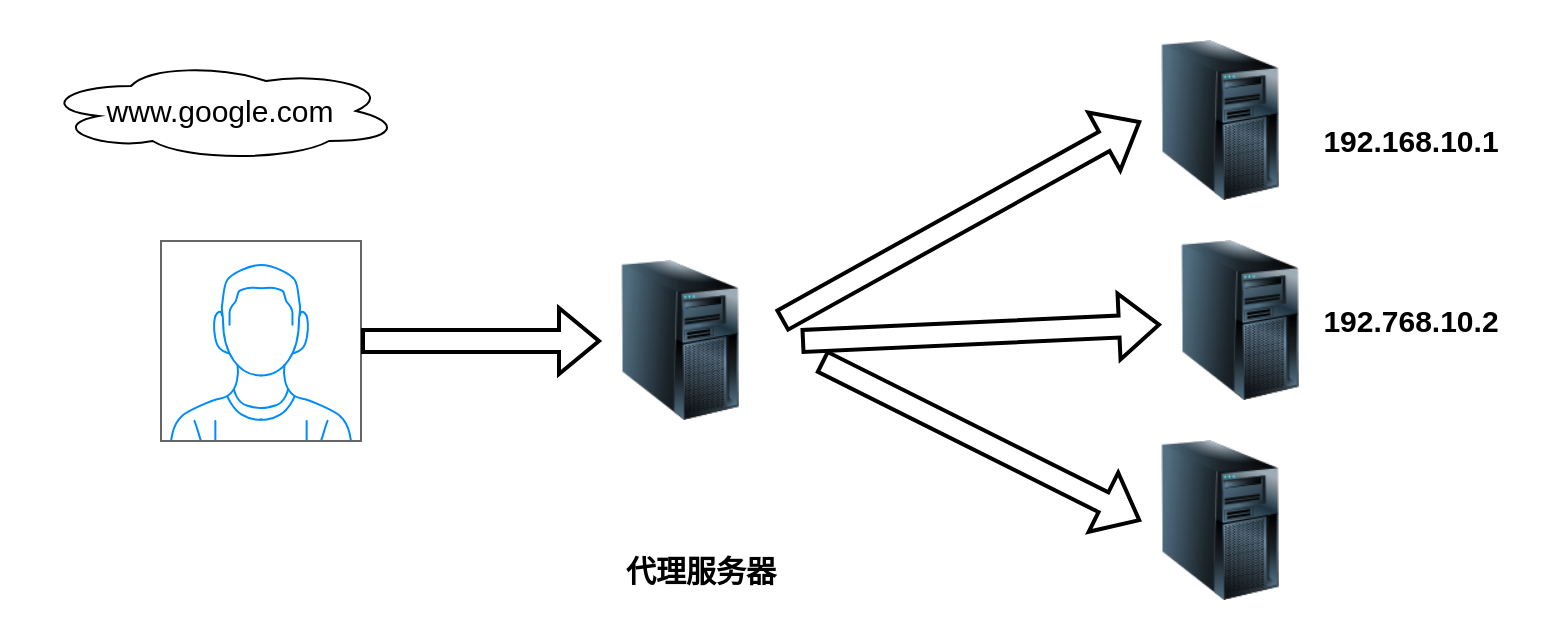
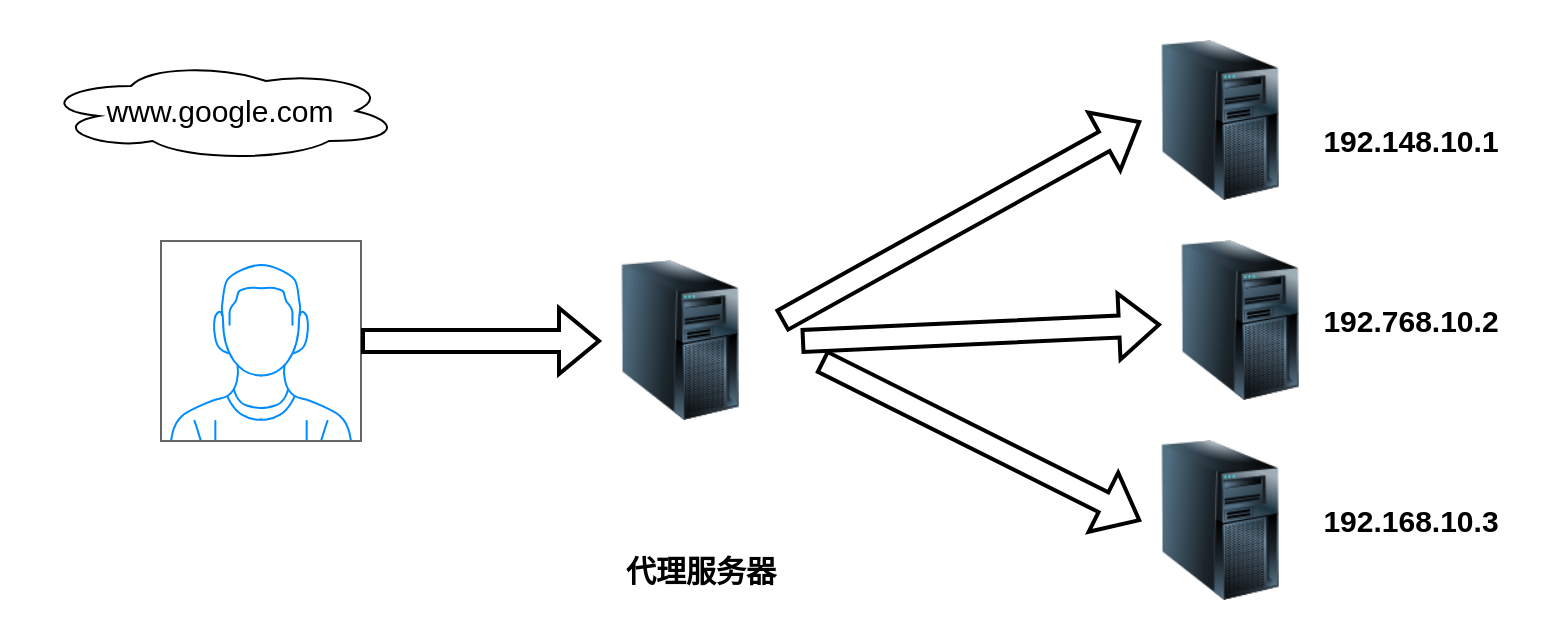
- <mxCell id="13" value="192.168.10.1" style="text;html=1;align=center;verticalAlign=middle;resizable=0;points=[];autosize=1;strokeColor=none;fillColor=none;fontSize=15;fontStyle=1" vertex="1" parent="1"><mxGeometry x="650" y="55" width="110" height="30" as="geometry" /></mxCell>
+ <mxCell id="13" value="192.148.10.1" style="text;html=1;align=center;verticalAlign=middle;resizable=0;points=[];autosize=1;strokeColor=none;fillColor=none;fontSize=15;fontStyle=1" vertex="1" parent="1"><mxGeometry x="650" y="55" width="110" height="30" as="geometry" /></mxCell>
+ <mxCell id="15" value="192.168.10.3" style="text;html=1;align=center;verticalAlign=middle;resizable=0;points=[];autosize=1;strokeColor=none;fillColor=none;fontSize=15;fontStyle=1" vertex="1" parent="1"><mxGeometry x="650" y="245" width="110" height="30" as="geometry" /></mxCell>
